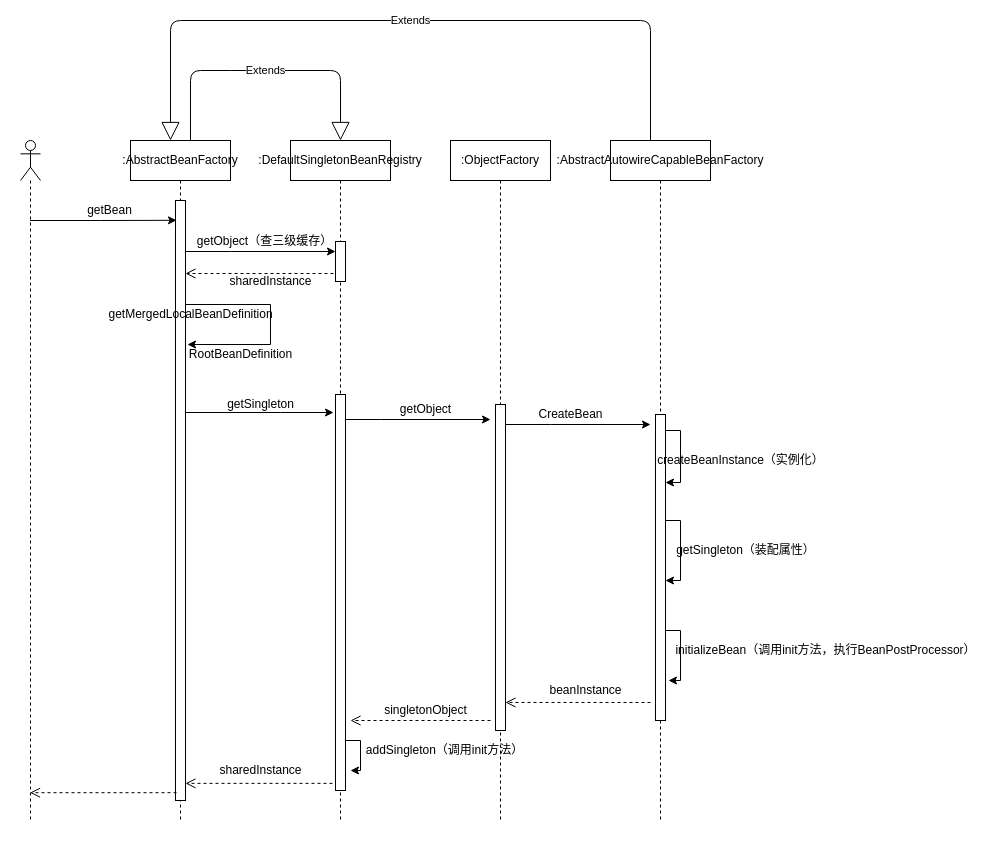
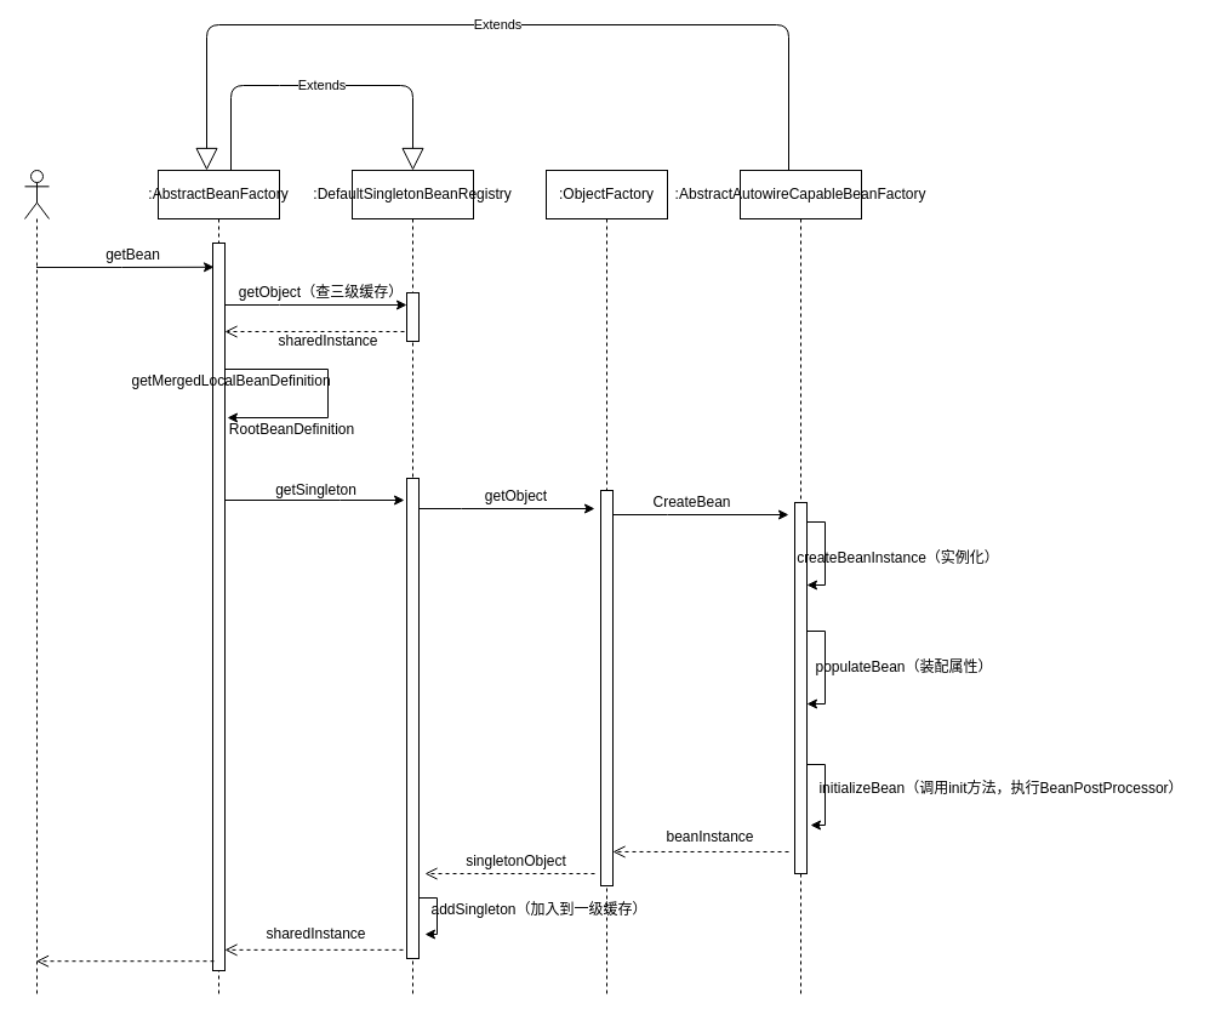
- <mxCell id="32" value="getSingleton（装配属性）" style="text;html=1;align=center;verticalAlign=middle;resizable=0;points=[];;autosize=1;" vertex="1" parent="1"><mxGeometry x="665" y="540" width="160" height="20" as="geometry" /></mxCell>
+ <mxCell id="32" value="populateBean（装配属性）" style="text;html=1;align=center;verticalAlign=middle;resizable=0;points=[];;autosize=1;" vertex="1" parent="1"><mxGeometry x="665" y="540" width="160" height="20" as="geometry" /></mxCell>
- <mxCell id="39" value="addSingleton（调用init方法）" style="text;html=1;align=center;verticalAlign=middle;resizable=0;points=[];;autosize=1;" vertex="1" parent="1"><mxGeometry x="349" y="740" width="190" height="20" as="geometry" /></mxCell>
+ <mxCell id="39" value="addSingleton（加入到一级缓存）" style="text;html=1;align=center;verticalAlign=middle;resizable=0;points=[];;autosize=1;" vertex="1" parent="1"><mxGeometry x="349" y="740" width="190" height="20" as="geometry" /></mxCell>
